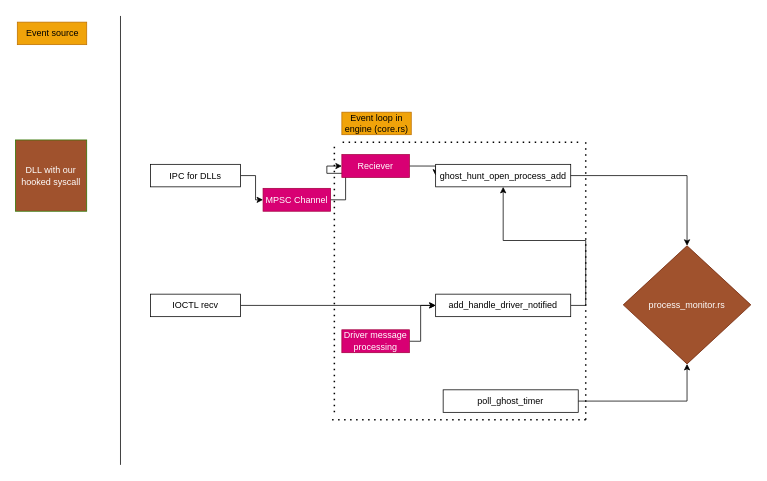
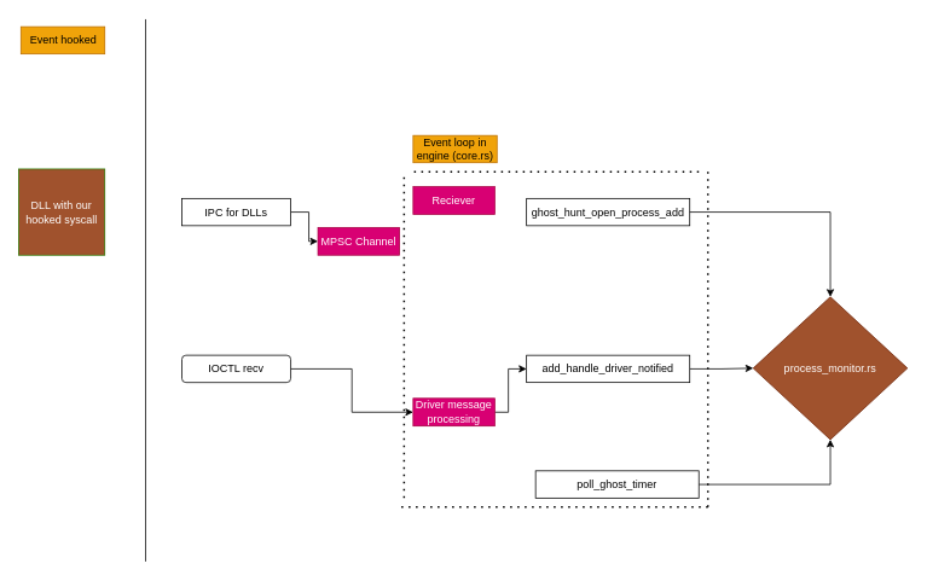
- <mxCell id="11" value="Event source" style="text;html=1;align=center;verticalAlign=middle;whiteSpace=wrap;rounded=0;fillColor=#f0a30a;fontColor=#000000;strokeColor=#BD7000;" vertex="1" parent="1"><mxGeometry x="22.5" y="29" width="92.5" height="30" as="geometry" /></mxCell>
+ <mxCell id="11" value="Event hooked" style="text;html=1;align=center;verticalAlign=middle;whiteSpace=wrap;rounded=0;fillColor=#f0a30a;fontColor=#000000;strokeColor=#BD7000;" vertex="1" parent="1"><mxGeometry x="22.5" y="29" width="92.5" height="30" as="geometry" /></mxCell>
- <mxCell id="8" style="edgeStyle=orthogonalEdgeStyle;rounded=0;orthogonalLoop=1;jettySize=auto;html=1;exitX=1;exitY=0.5;exitDx=0;exitDy=0;entryX=0;entryY=0.5;entryDx=0;entryDy=0;" edge="1" parent="1" source="9" target="10"><mxGeometry relative="1" as="geometry"><mxPoint x="550" y="265.571" as="targetPoint" /></mxGeometry></mxCell>
- <mxCell id="5" style="edgeStyle=orthogonalEdgeStyle;rounded=0;orthogonalLoop=1;jettySize=auto;html=1;exitX=1;exitY=0.5;exitDx=0;exitDy=0;entryX=0;entryY=0.5;entryDx=0;entryDy=0;" edge="1" parent="1" source="6" target="9"><mxGeometry relative="1" as="geometry" /></mxCell>
- <mxCell id="14" style="edgeStyle=orthogonalEdgeStyle;rounded=0;orthogonalLoop=1;jettySize=auto;html=1;exitX=1;exitY=0.5;exitDx=0;exitDy=0;" edge="1" parent="1" source="15" target="10"><mxGeometry relative="1" as="geometry" /></mxCell>
+ <mxCell id="14" style="edgeStyle=orthogonalEdgeStyle;rounded=0;orthogonalLoop=1;jettySize=auto;html=1;exitX=1;exitY=0.5;exitDx=0;exitDy=0;entryX=0;entryY=0.5;entryDx=0;entryDy=0;" edge="1" parent="1" source="15" target="25"><mxGeometry relative="1" as="geometry" /></mxCell>
- <mxCell id="13" value="IOCTL recv" style="rounded=0;whiteSpace=wrap;html=1;" vertex="1" parent="1"><mxGeometry x="200" y="391.5" width="120" height="30" as="geometry" /></mxCell>
+ <mxCell id="13" value="IOCTL recv" style="whiteSpace=wrap;html=1;rounded=1;" vertex="1" parent="1"><mxGeometry x="200" y="391.5" width="120" height="30" as="geometry" /></mxCell>
- <mxCell id="12" style="edgeStyle=orthogonalEdgeStyle;rounded=0;orthogonalLoop=1;jettySize=auto;html=1;exitX=1;exitY=0.5;exitDx=0;exitDy=0;" edge="1" parent="1" source="13" target="15"><mxGeometry relative="1" as="geometry" /></mxCell>
+ <mxCell id="12" style="edgeStyle=orthogonalEdgeStyle;rounded=0;orthogonalLoop=1;jettySize=auto;html=1;exitX=1;exitY=0.5;exitDx=0;exitDy=0;entryX=0;entryY=0.5;entryDx=0;entryDy=0;" edge="1" parent="1" source="13" target="17"><mxGeometry relative="1" as="geometry" /></mxCell>
